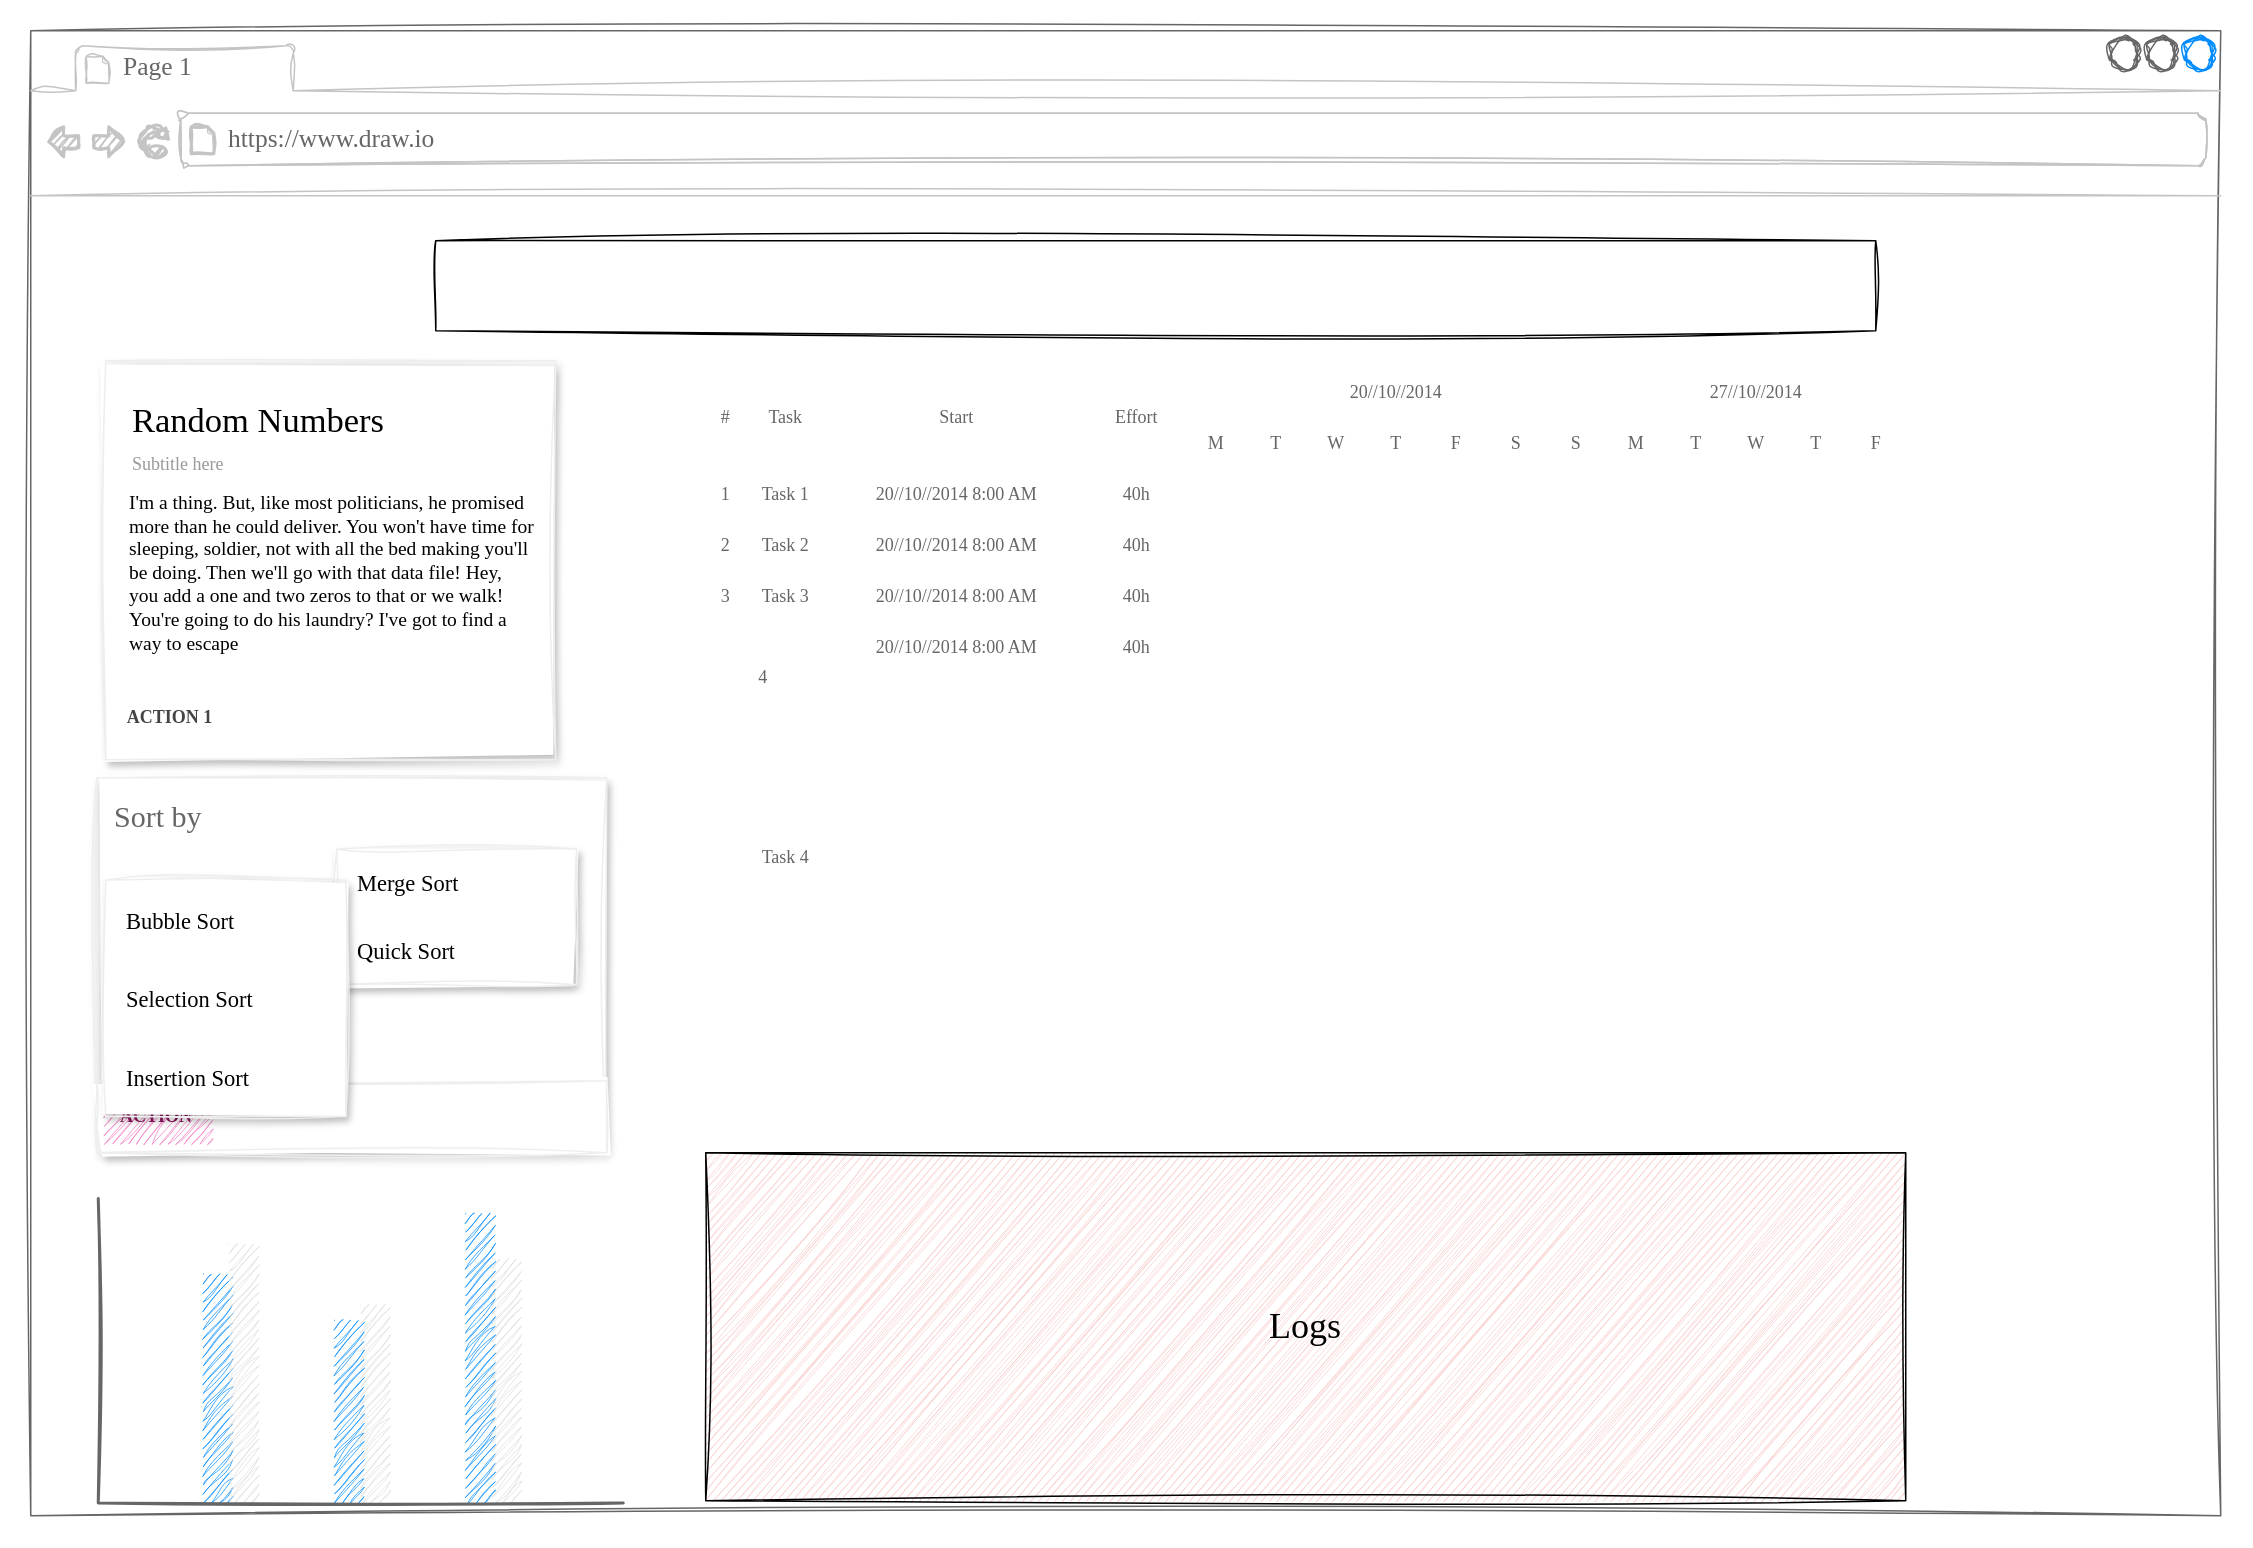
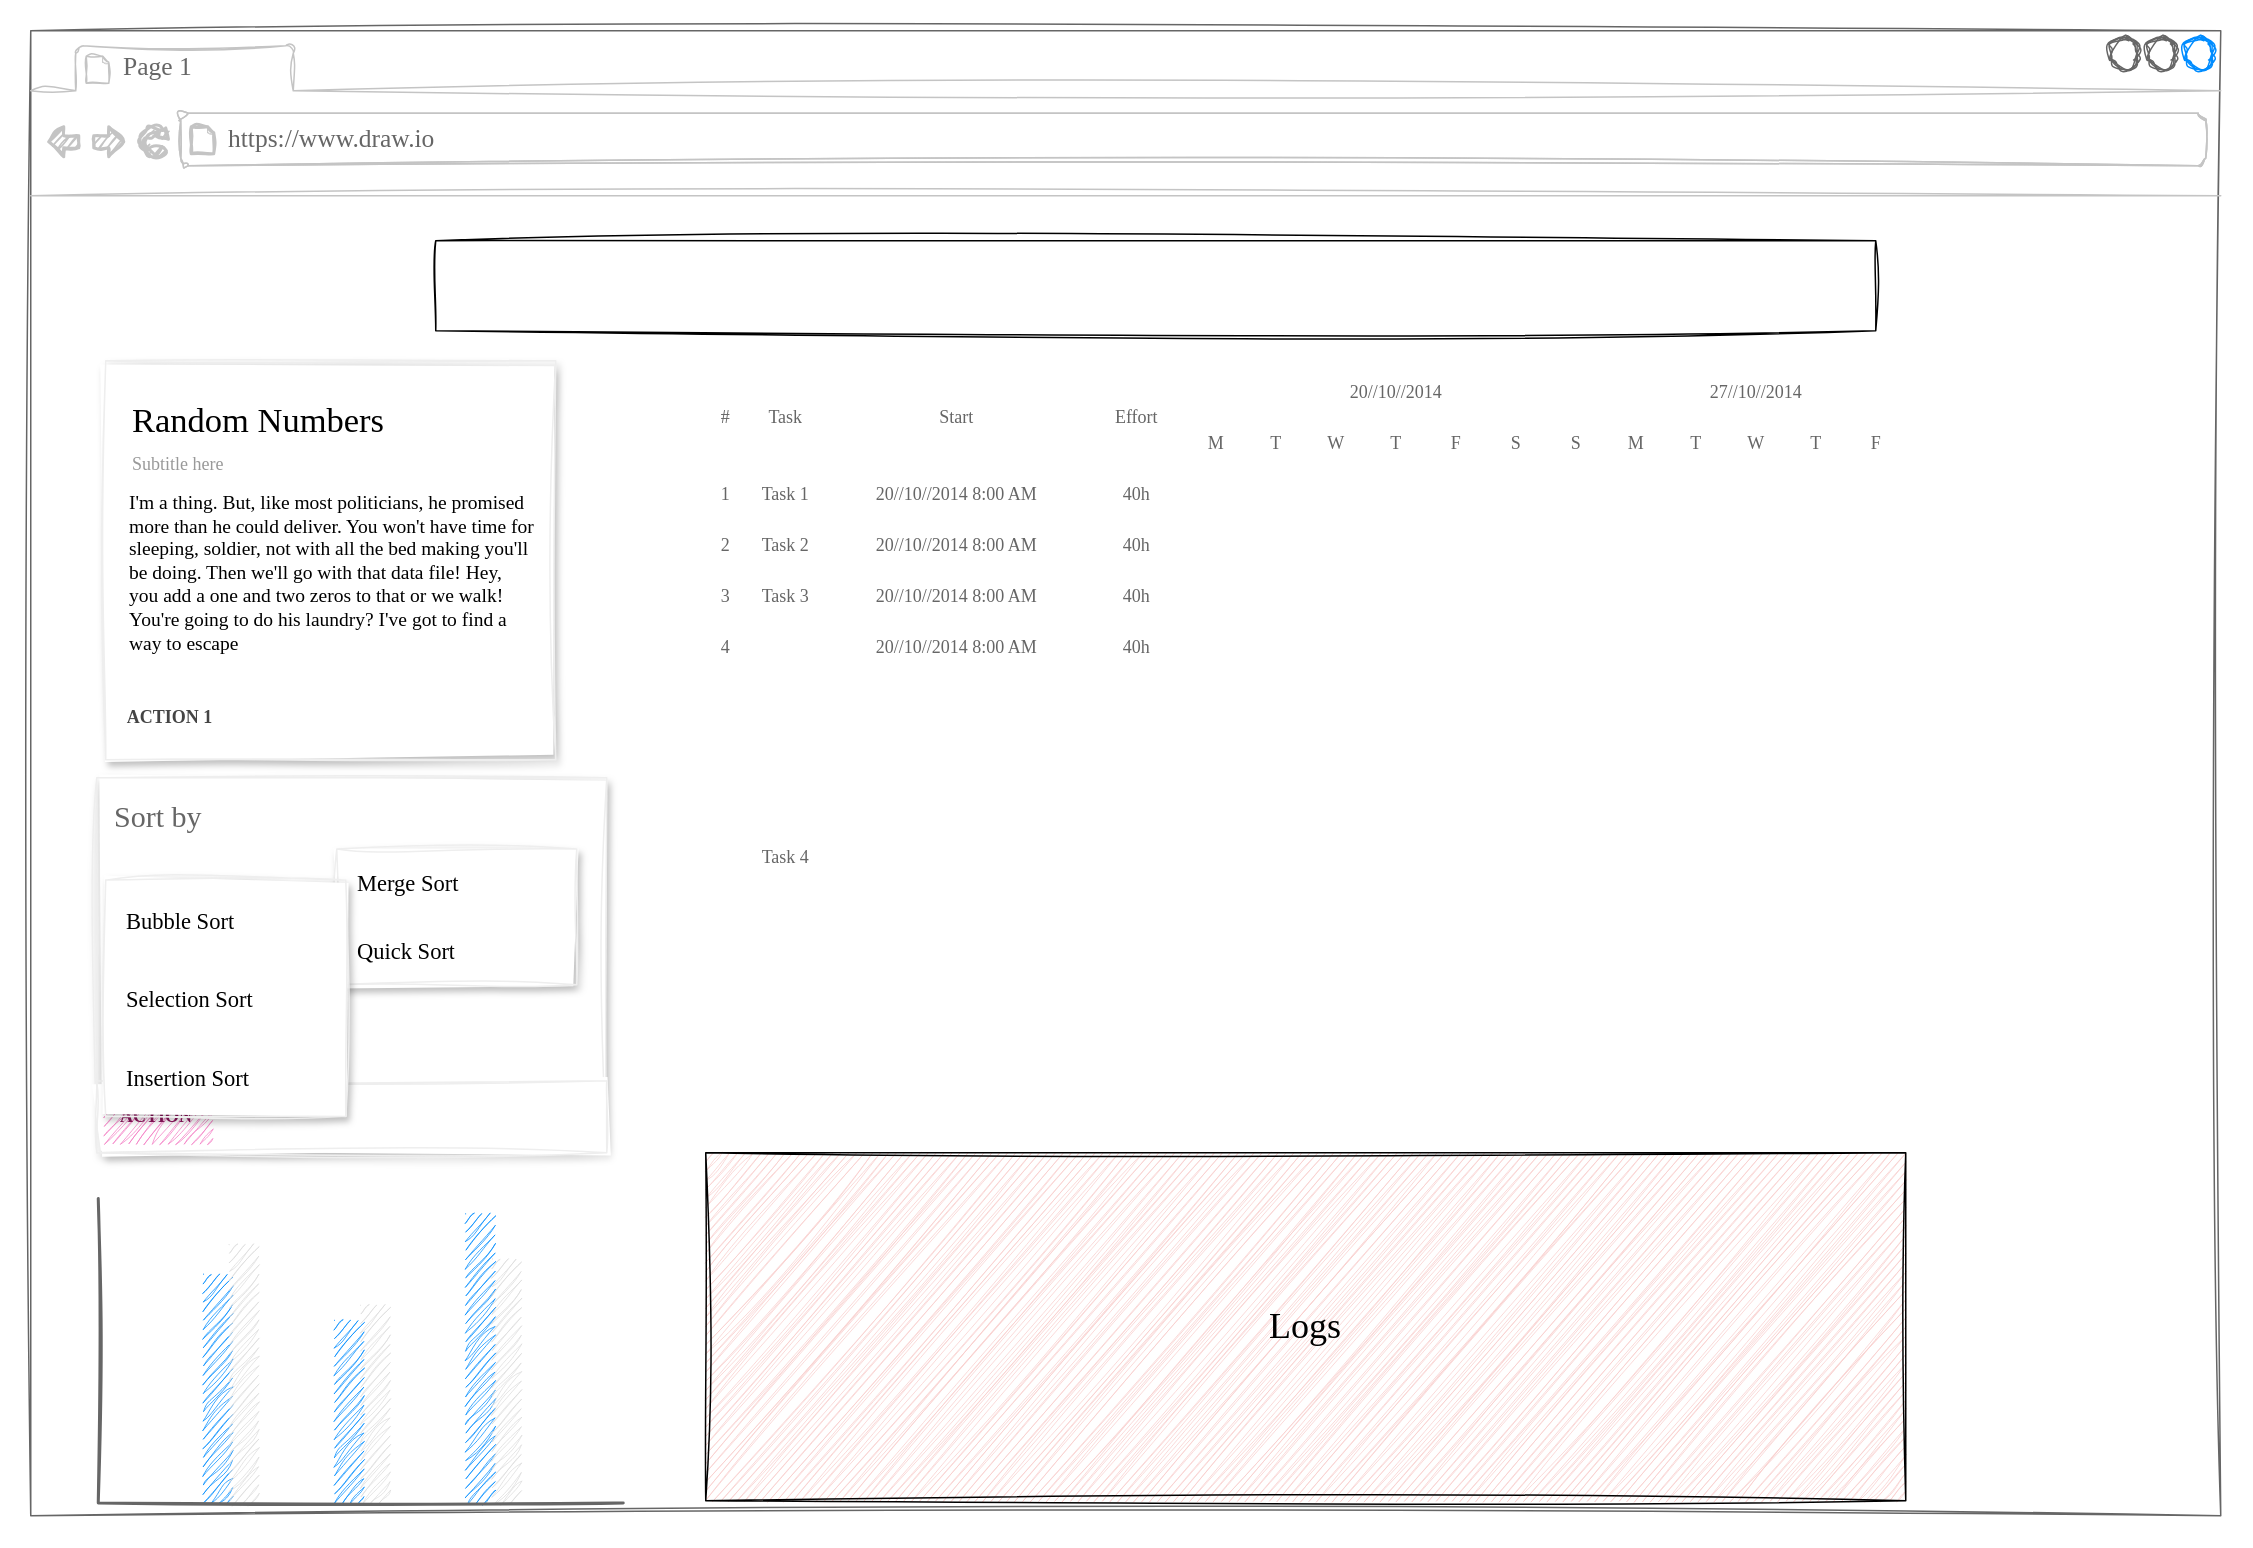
- <mxCell id="61" value="4" style="strokeWidth=1;shadow=0;dashed=0;align=center;html=1;shape=mxgraph.mockup.graphics.anchor;fontColor=#666666;sketch=1;hachureGap=4;jiggle=2;curveFitting=1;fontFamily=Architects Daughter;fontSource=https%3A%2F%2Ffonts.googleapis.com%2Fcss%3Ffamily%3DArchitects%2BDaughter;" vertex="1" parent="23"><mxGeometry x="25" y="190" width="26.667" height="34.0" as="geometry" /></mxCell>
+ <mxCell id="61" value="4" style="strokeWidth=1;shadow=0;dashed=0;align=center;html=1;shape=mxgraph.mockup.graphics.anchor;fontColor=#666666;sketch=1;hachureGap=4;jiggle=2;curveFitting=1;fontFamily=Architects Daughter;fontSource=https%3A%2F%2Ffonts.googleapis.com%2Fcss%3Ffamily%3DArchitects%2BDaughter;" vertex="1" parent="23"><mxGeometry y="170.0" width="26.667" height="34.0" as="geometry" /></mxCell>
